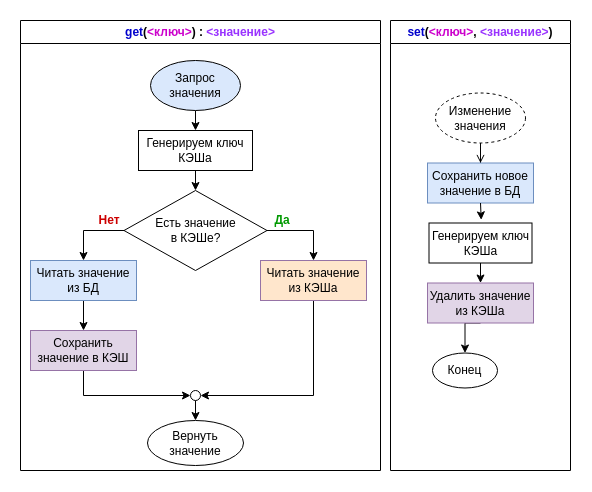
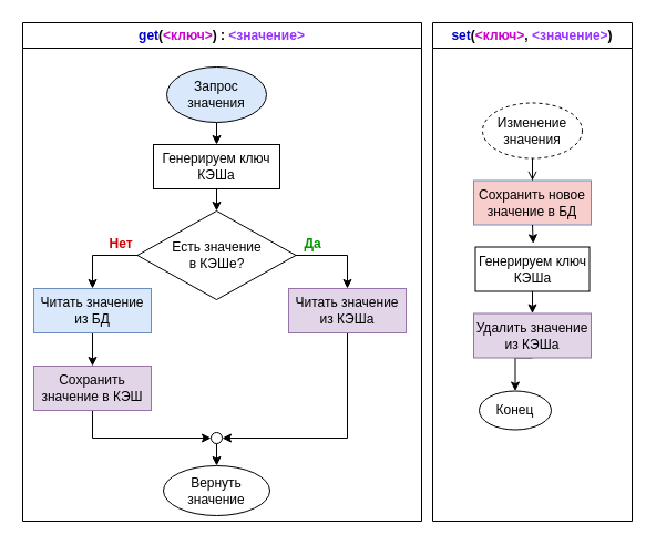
- <mxCell id="27" value="Сохранить новое значение в БД" style="rounded=0;whiteSpace=wrap;html=1;fillColor=#dae8fc;strokeColor=#6c8ebf;" vertex="1" parent="21"><mxGeometry x="37" y="142.5" width="106" height="40" as="geometry" /></mxCell>
+ <mxCell id="27" value="Сохранить новое значение в БД" style="rounded=0;whiteSpace=wrap;html=1;fillColor=#f8cecc;strokeColor=#6c8ebf;" vertex="1" parent="21"><mxGeometry x="37" y="142.5" width="106" height="40" as="geometry" /></mxCell>
- <mxCell id="15" value="Читать значение&lt;br&gt;из КЭШа" style="rounded=0;whiteSpace=wrap;html=1;fillColor=#ffe6cc;strokeColor=#9673a6;" vertex="1" parent="1"><mxGeometry x="260" y="260" width="106" height="40" as="geometry" /></mxCell>
+ <mxCell id="15" value="Читать значение&lt;br&gt;из КЭШа" style="rounded=0;whiteSpace=wrap;html=1;fillColor=#e1d5e7;strokeColor=#9673a6;" vertex="1" parent="1"><mxGeometry x="260" y="260" width="106" height="40" as="geometry" /></mxCell>
